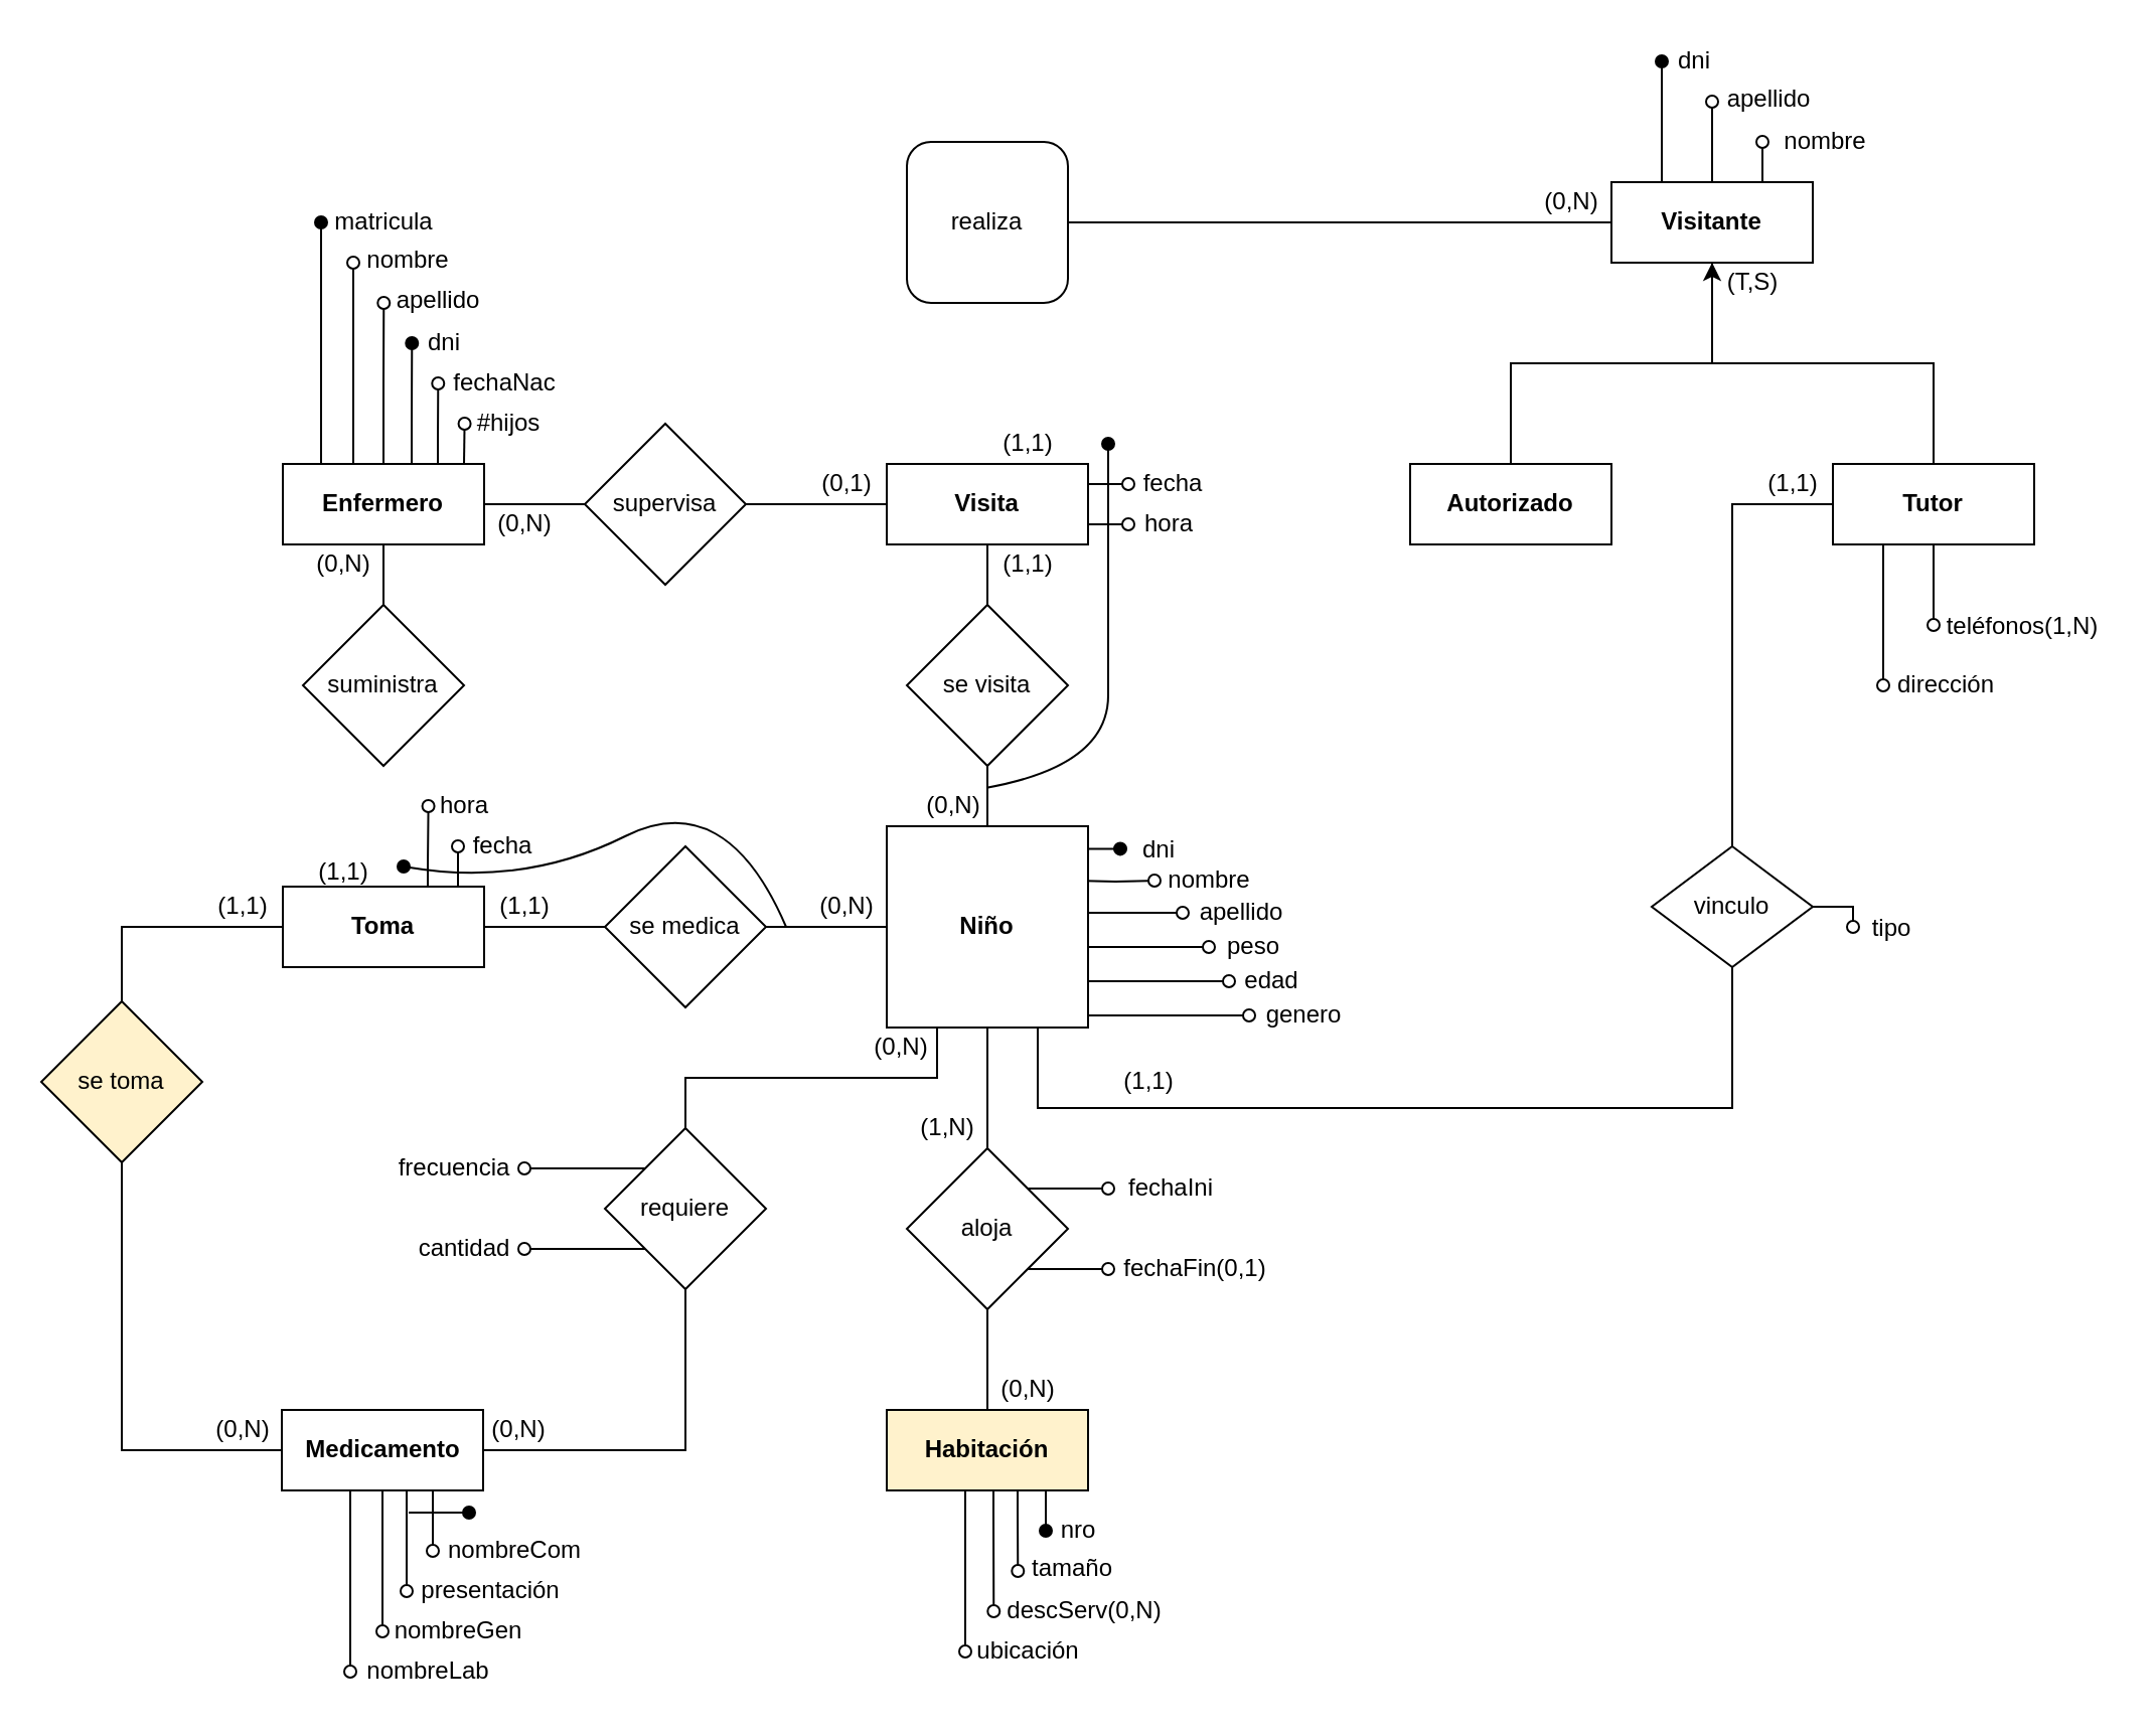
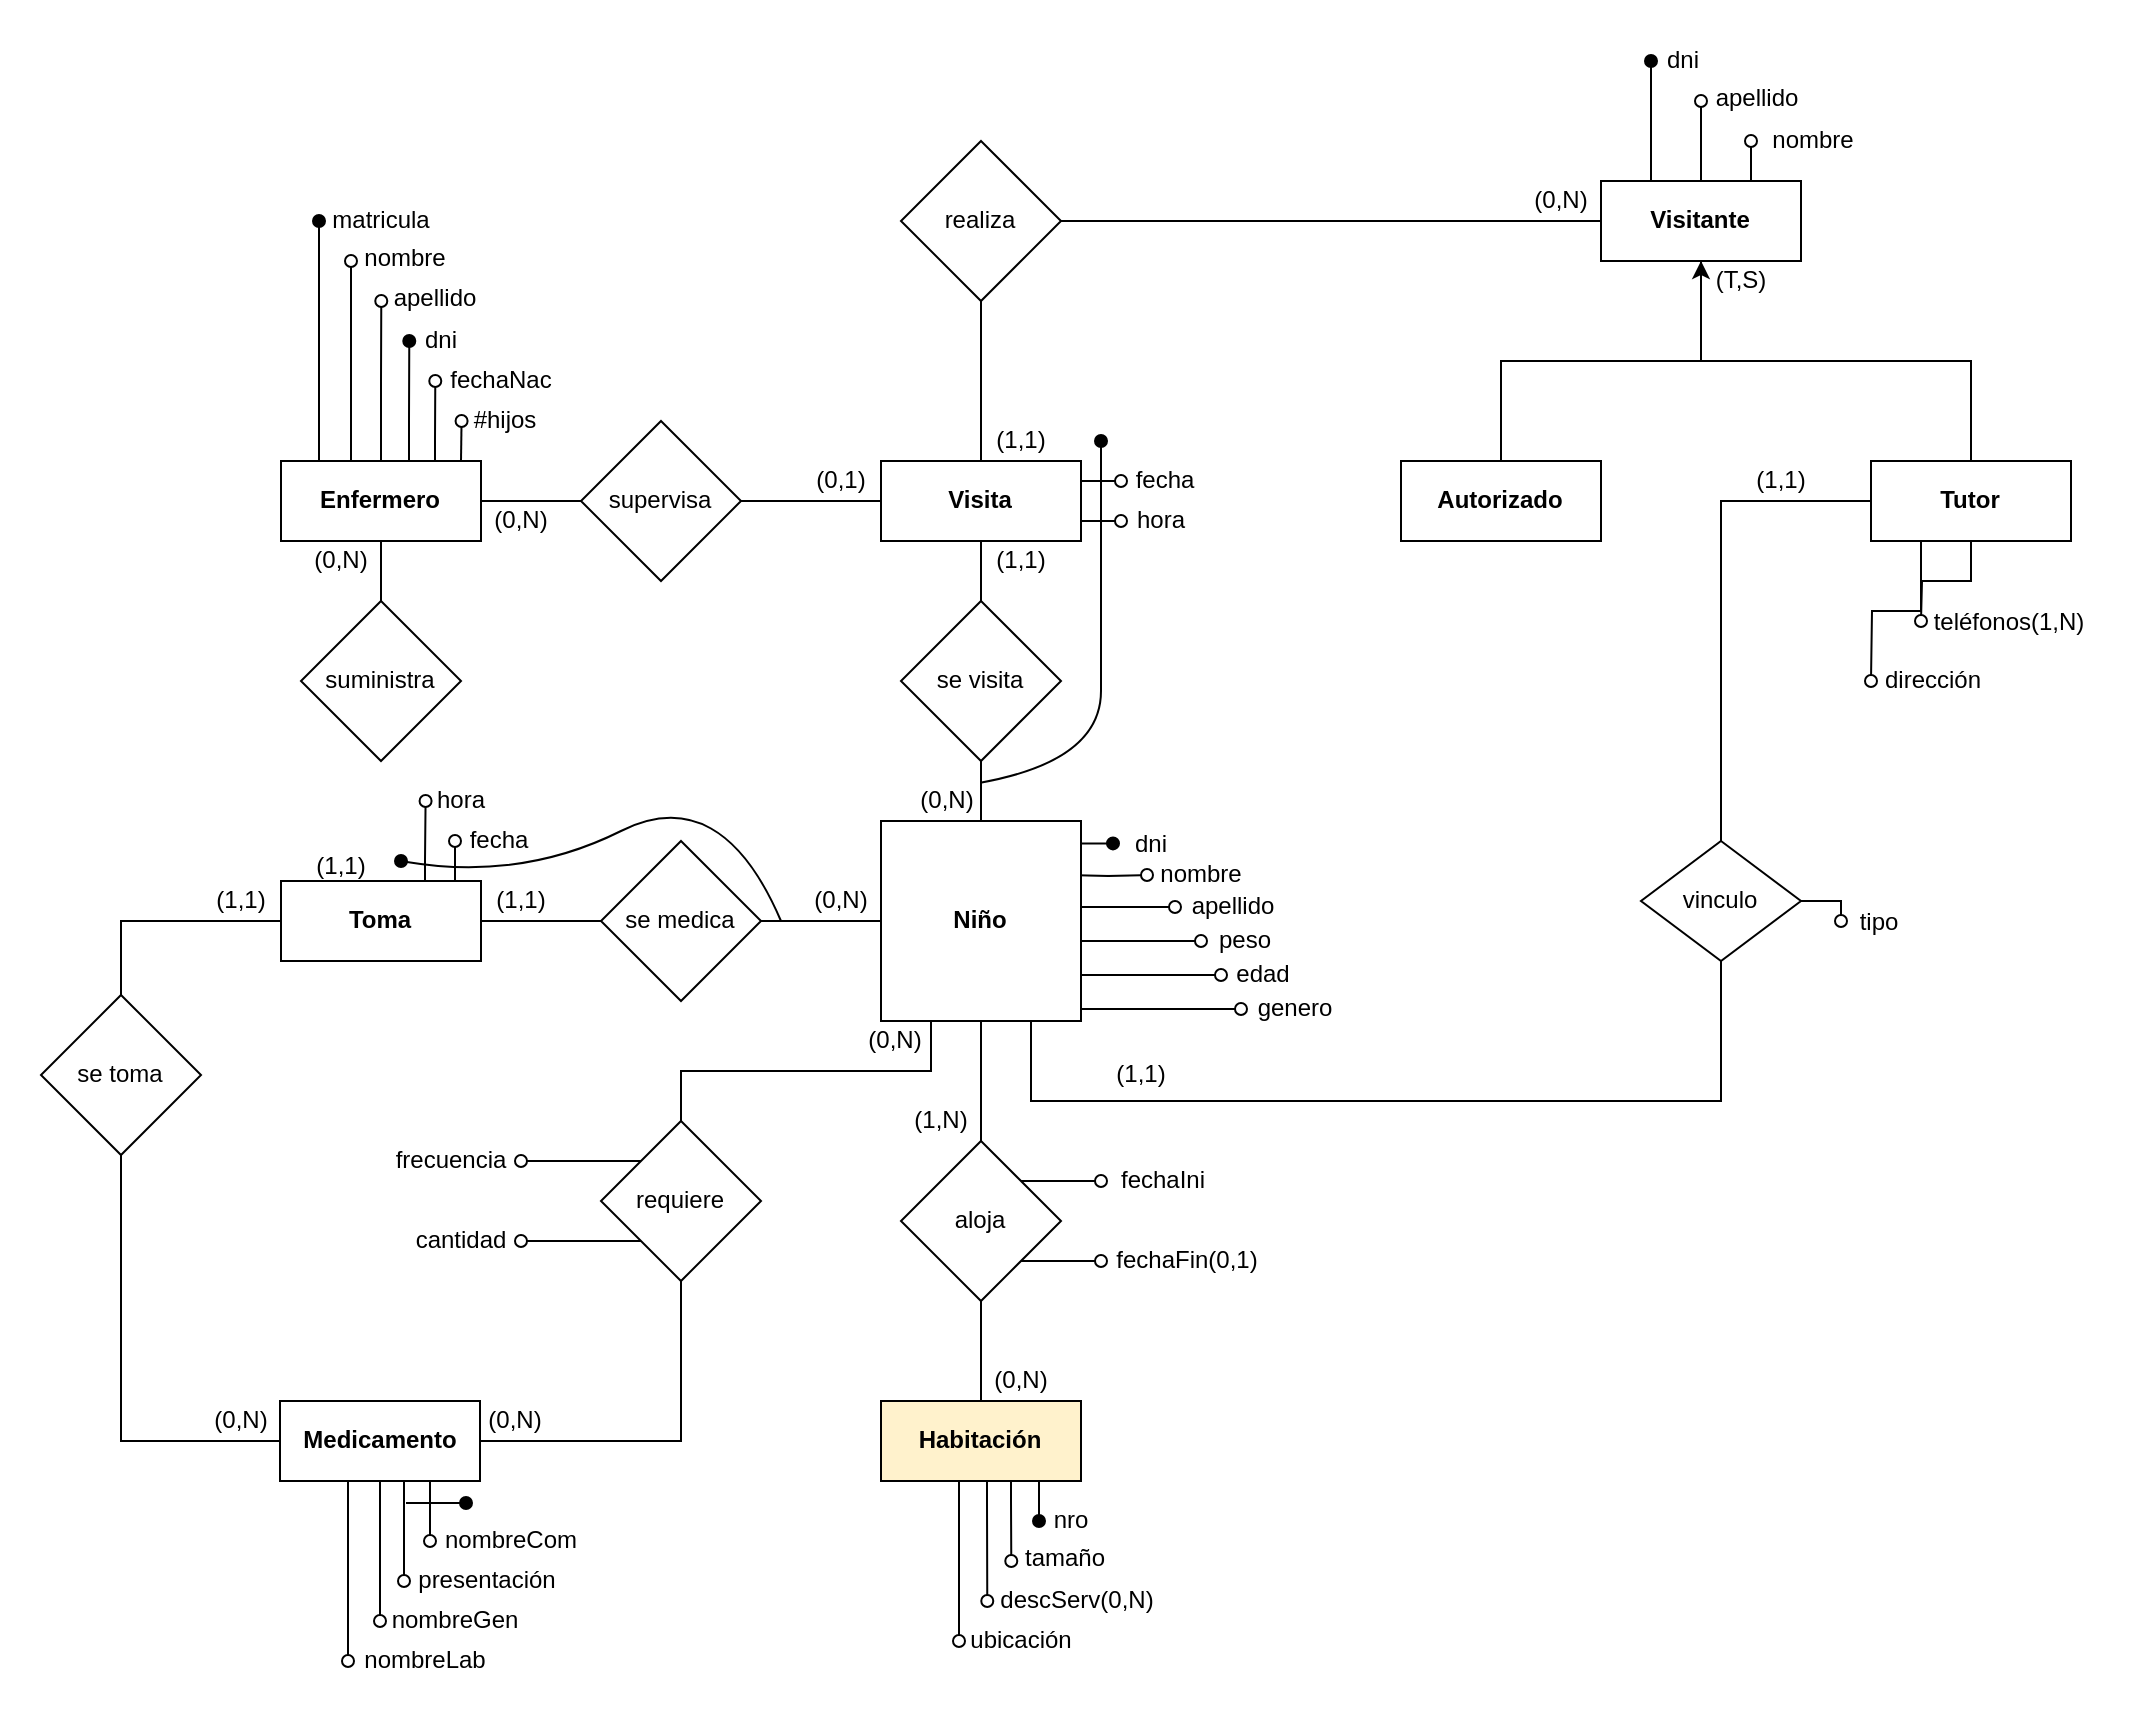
- <mxCell id="46" value="realiza" style="whiteSpace=wrap;html=1;rounded=1;" parent="1" vertex="1"><mxGeometry x="450" y="70" width="80" height="80" as="geometry" /></mxCell>
+ <mxCell id="46" value="realiza" style="rhombus;whiteSpace=wrap;html=1;" parent="1" vertex="1"><mxGeometry x="450" y="70" width="80" height="80" as="geometry" /></mxCell>
+ <mxCell id="39" style="edgeStyle=orthogonalEdgeStyle;rounded=0;orthogonalLoop=1;jettySize=auto;html=1;exitX=0.5;exitY=0;exitDx=0;exitDy=0;entryX=0.5;entryY=1;entryDx=0;entryDy=0;endArrow=none;endFill=0;" parent="1" source="42" target="46" edge="1"><mxGeometry relative="1" as="geometry" /></mxCell>
- <mxCell id="35" value="Tutor" style="rounded=0;whiteSpace=wrap;html=1;fontStyle=1" parent="1" vertex="1"><mxGeometry x="910" width="100" height="40" as="geometry" y="230" /></mxCell>
+ <mxCell id="35" value="Tutor" style="rounded=0;whiteSpace=wrap;html=1;fontStyle=1" parent="1" vertex="1"><mxGeometry x="935" y="230" width="100" height="40" as="geometry" /></mxCell>
- <mxCell id="62" value="se toma" style="rhombus;whiteSpace=wrap;html=1;fillColor=#fff2cc;" parent="1" vertex="1"><mxGeometry x="20" y="497" width="80" height="80" as="geometry" /></mxCell>
+ <mxCell id="62" value="se toma" style="rhombus;whiteSpace=wrap;html=1;" parent="1" vertex="1"><mxGeometry x="20" y="497" width="80" height="80" as="geometry" /></mxCell>
